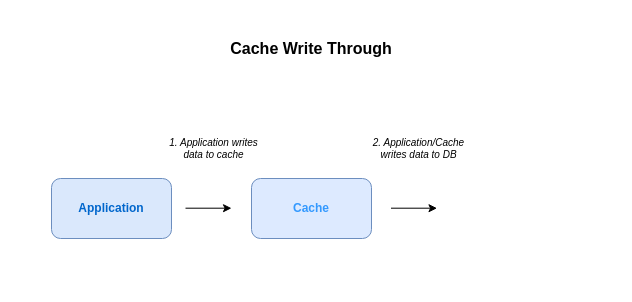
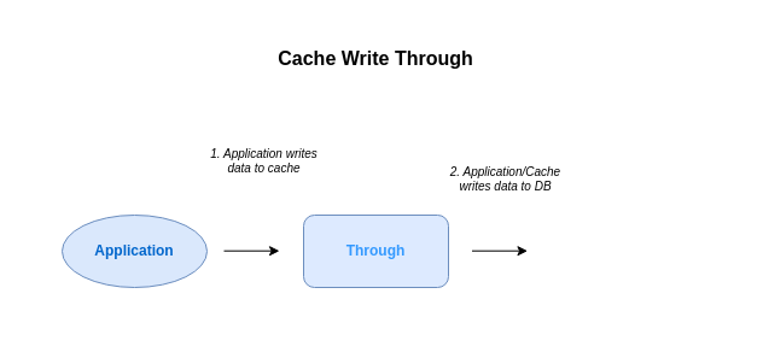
- <mxCell id="6" value="1. Application writes data to cache" style="text;html=1;align=center;verticalAlign=middle;whiteSpace=wrap;rounded=0;fontSize=10;fontStyle=2" vertex="1" parent="1"><mxGeometry x="161" y="133" width="105" height="30" as="geometry" /></mxCell>
+ <mxCell id="6" value="1. Application writes data to cache" style="text;html=1;align=center;verticalAlign=middle;whiteSpace=wrap;rounded=0;fontSize=10;fontStyle=2" vertex="1" parent="1"><mxGeometry x="166" y="118" width="105" height="30" as="geometry" /></mxCell>
- <mxCell id="3" value="&lt;b&gt;Application&lt;/b&gt;" style="rounded=1;whiteSpace=wrap;html=1;fillColor=#dae8fc;strokeColor=#6c8ebf;fontColor=#0066CC;" vertex="1" parent="1"><mxGeometry x="51" y="178" width="120" height="60" as="geometry" /></mxCell>
+ <mxCell id="3" value="&lt;b&gt;Application&lt;/b&gt;" style="ellipse;whiteSpace=wrap;html=1;fillColor=#dae8fc;strokeColor=#6c8ebf;fontColor=#0066CC;" vertex="1" parent="1"><mxGeometry x="51" y="178" width="120" height="60" as="geometry" /></mxCell>
- <mxCell id="4" value="&lt;b&gt;&lt;font color=&quot;#3399ff&quot;&gt;Cache&lt;/font&gt;&lt;/b&gt;" style="rounded=1;whiteSpace=wrap;html=1;fillColor=#DDEAFF;strokeColor=#6c8ebf;fontColor=#A9C4EB;" vertex="1" parent="1"><mxGeometry x="251" y="178" width="120" height="60" as="geometry" /></mxCell>
+ <mxCell id="4" value="&lt;b&gt;&lt;font color=&quot;#3399ff&quot;&gt;Through&lt;/font&gt;&lt;/b&gt;" style="rounded=1;whiteSpace=wrap;html=1;fillColor=#DDEAFF;strokeColor=#6c8ebf;fontColor=#A9C4EB;" vertex="1" parent="1"><mxGeometry x="251" y="178" width="120" height="60" as="geometry" /></mxCell>
